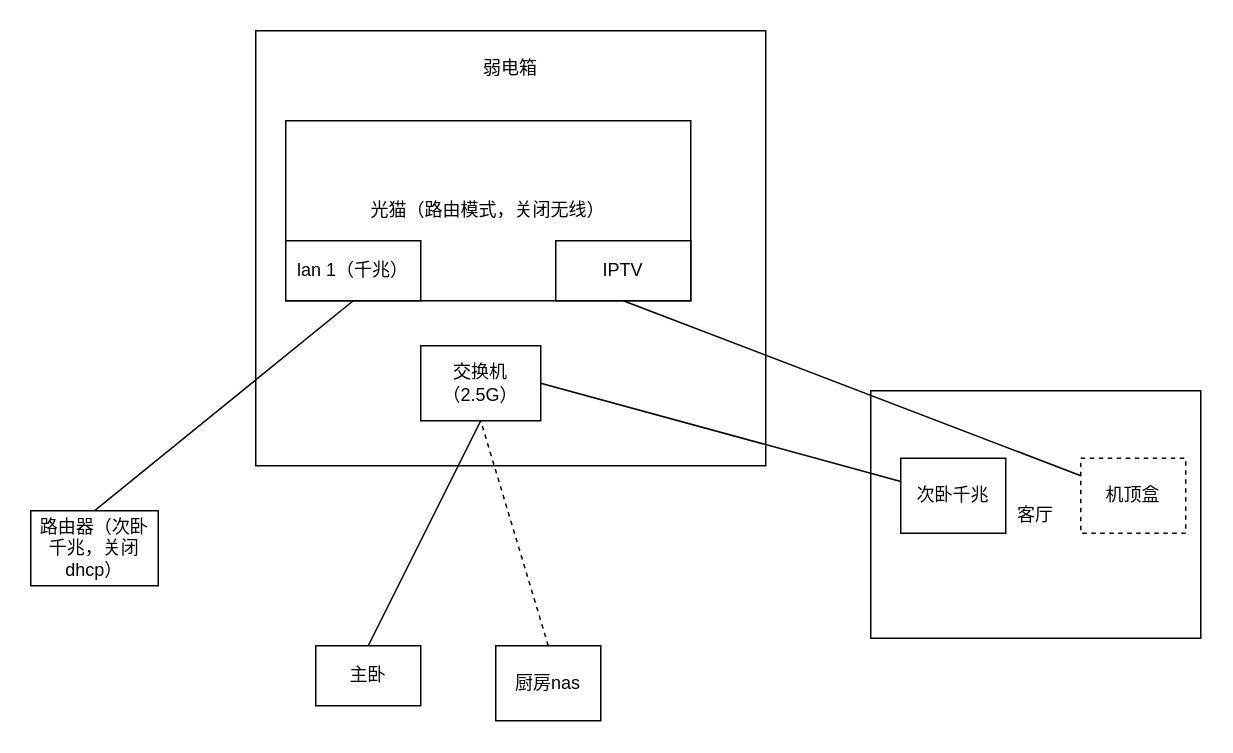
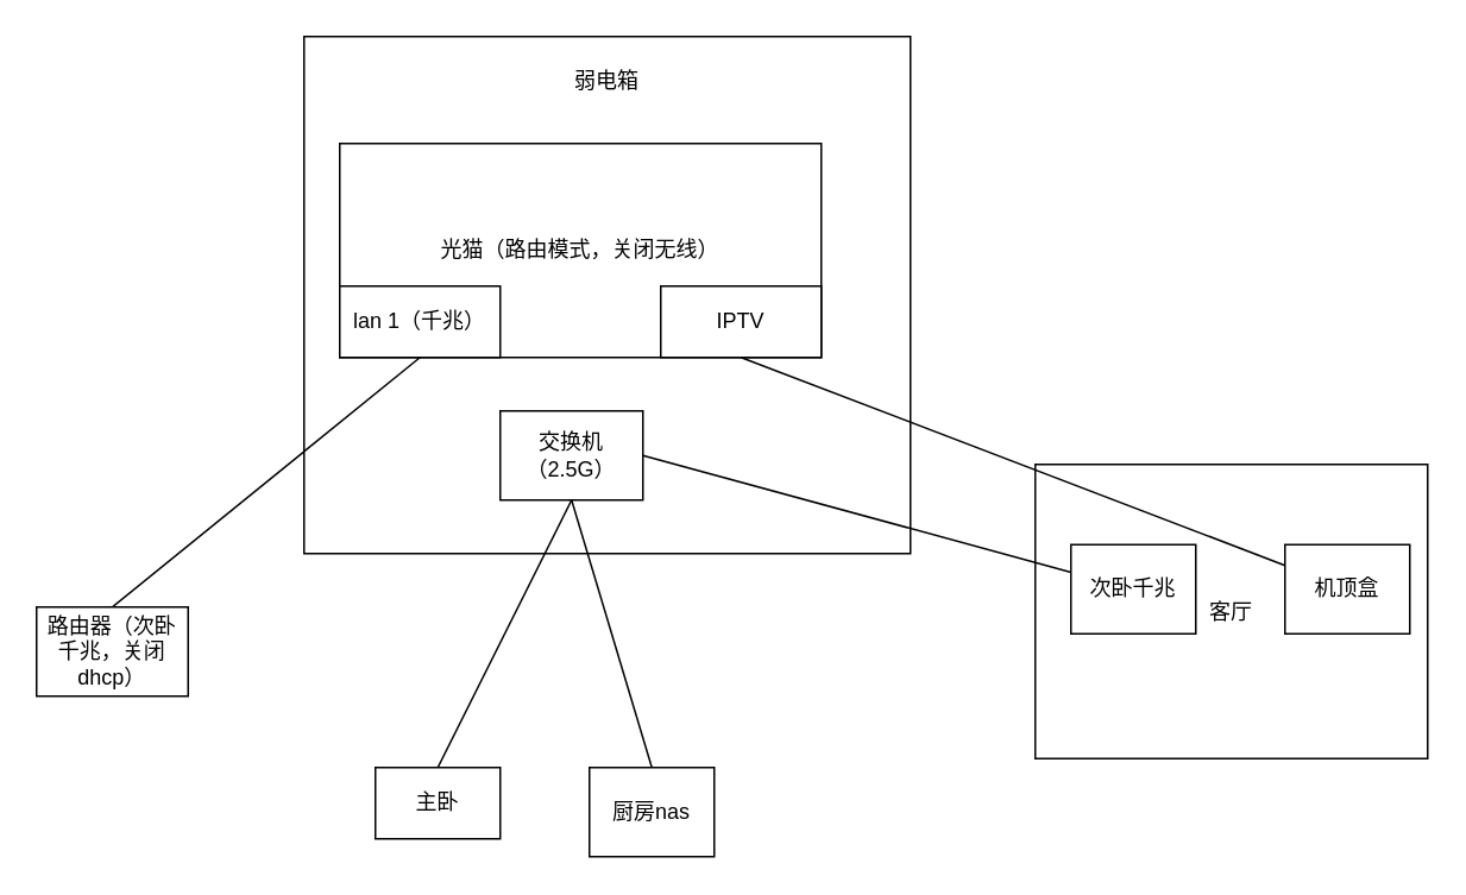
- <mxCell id="11" value="机顶盒" style="rounded=0;whiteSpace=wrap;html=1;dashed=1;" vertex="1" parent="1"><mxGeometry x="720" y="305" width="70" height="50" as="geometry" /></mxCell>
+ <mxCell id="11" value="机顶盒" style="rounded=0;whiteSpace=wrap;html=1;" vertex="1" parent="1"><mxGeometry x="720" y="305" width="70" height="50" as="geometry" /></mxCell>
- <mxCell id="15" value="" style="endArrow=none;html=1;rounded=0;entryX=0.5;entryY=1;entryDx=0;entryDy=0;exitX=0.5;exitY=0;exitDx=0;exitDy=0;dashed=1;" edge="1" parent="1" source="12" target="9"><mxGeometry width="50" height="50" relative="1" as="geometry"><mxPoint x="500" y="470" as="sourcePoint" /><mxPoint x="550" y="420" as="targetPoint" /></mxGeometry></mxCell>
+ <mxCell id="15" value="" style="endArrow=none;html=1;rounded=0;entryX=0.5;entryY=1;entryDx=0;entryDy=0;exitX=0.5;exitY=0;exitDx=0;exitDy=0;" edge="1" parent="1" source="12" target="9"><mxGeometry width="50" height="50" relative="1" as="geometry"><mxPoint x="500" y="470" as="sourcePoint" /><mxPoint x="550" y="420" as="targetPoint" /></mxGeometry></mxCell>
